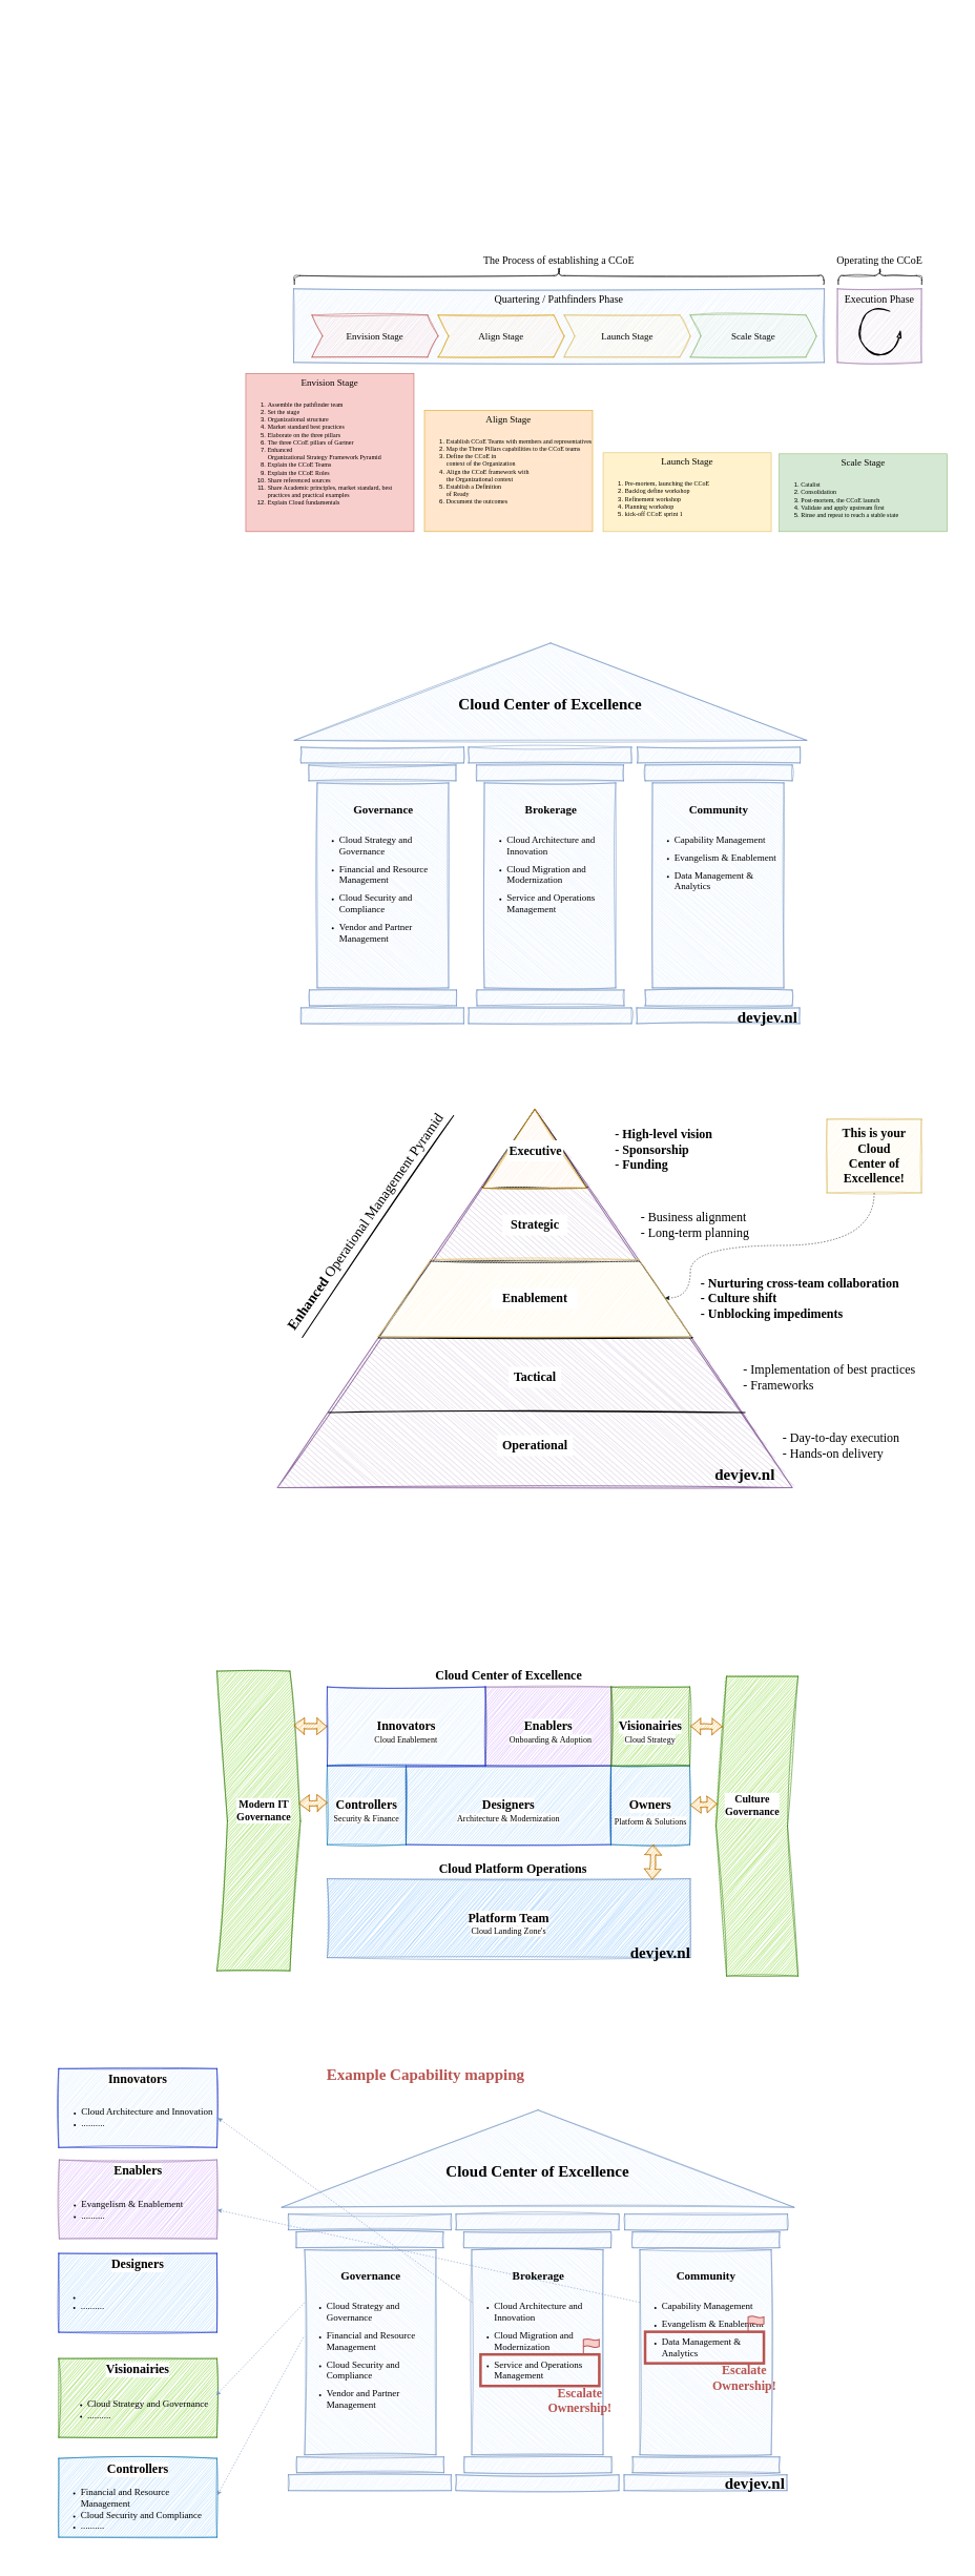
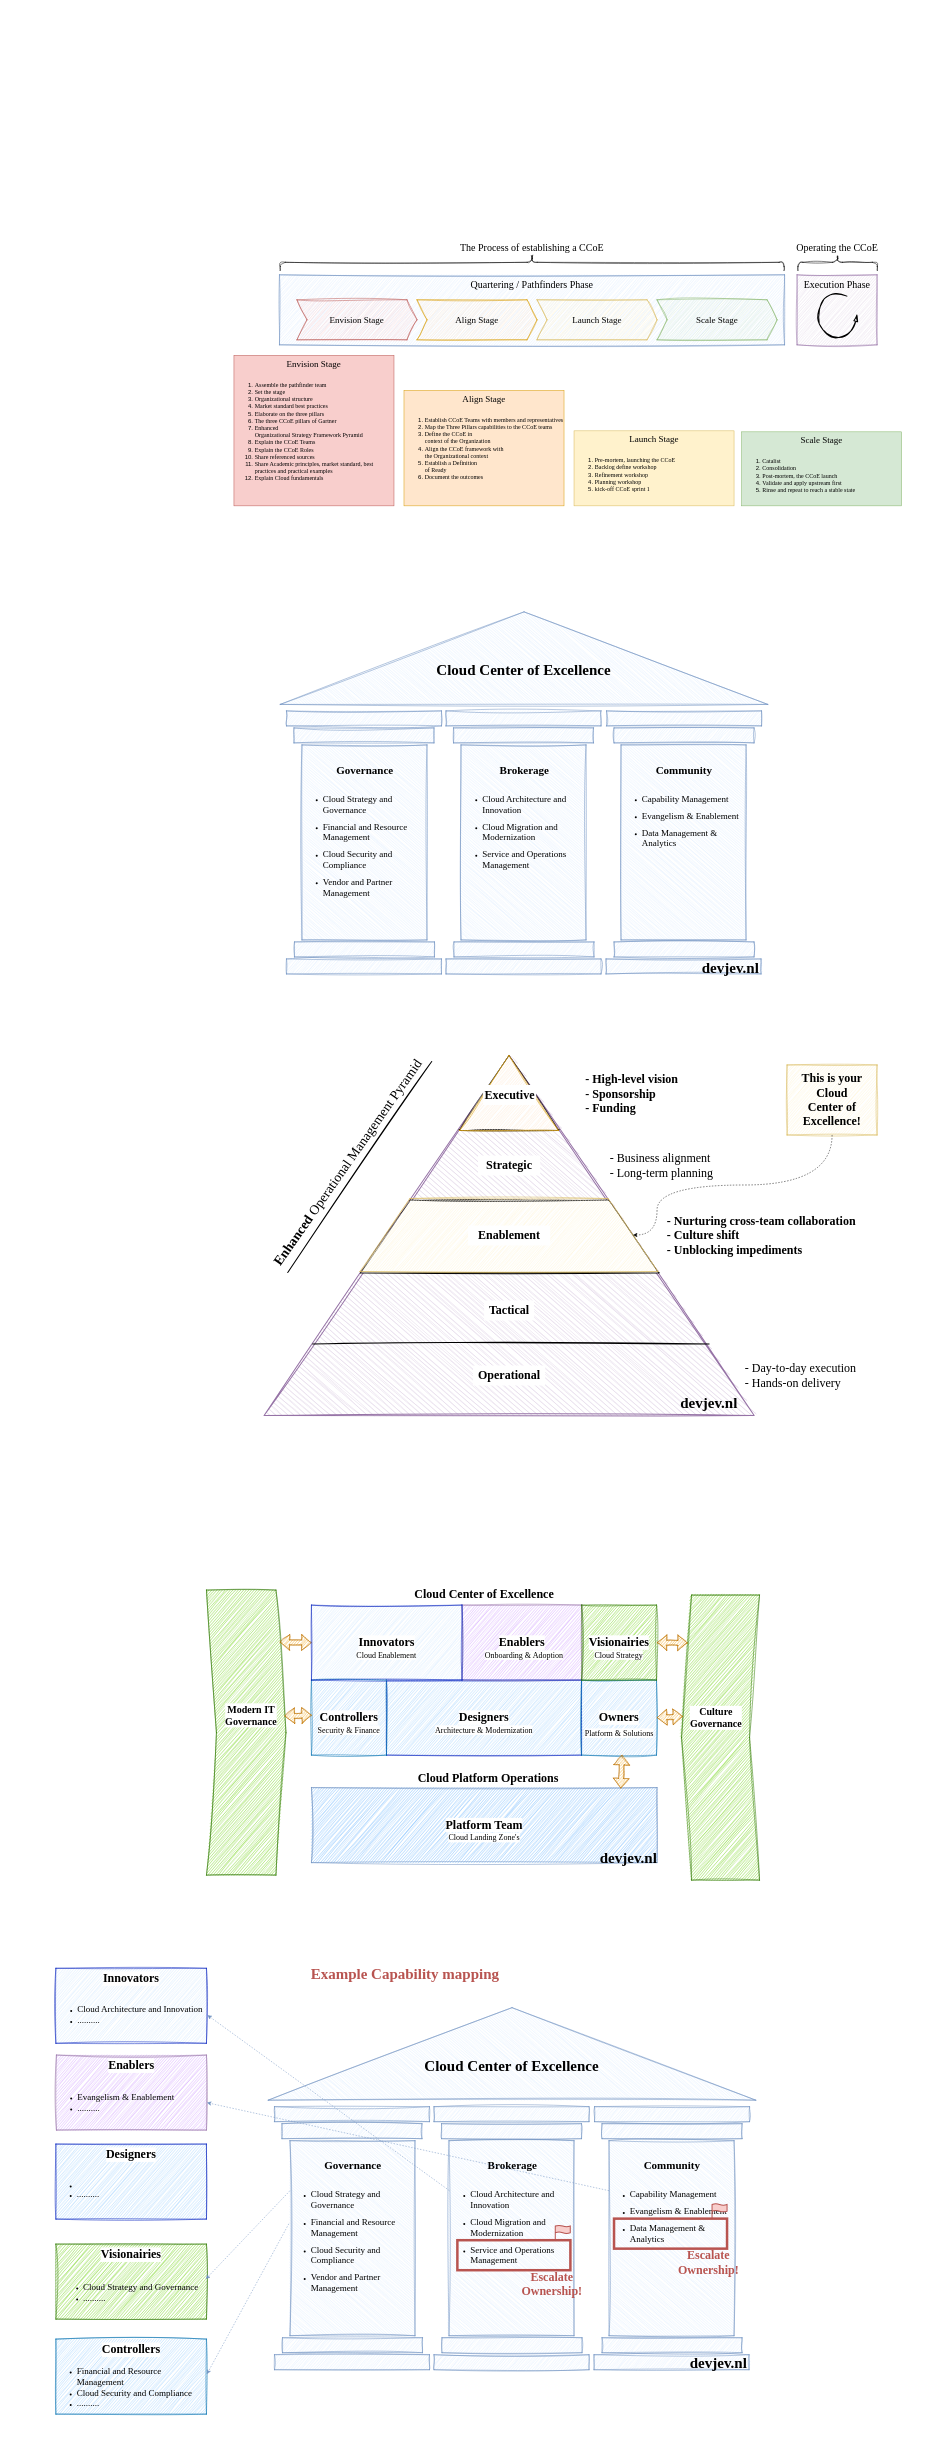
- <mxCell id="83" value="&lt;font face=&quot;Architects Daughter&quot;&gt;&lt;span style=&quot;font-size: 24px;&quot;&gt;- Implementation of best practices&lt;/span&gt;&lt;/font&gt;&lt;div&gt;&lt;font face=&quot;Architects Daughter&quot;&gt;&lt;span style=&quot;font-size: 24px;&quot;&gt;- Frameworks&lt;/span&gt;&lt;/font&gt;&lt;/div&gt;" style="text;html=1;align=left;verticalAlign=middle;whiteSpace=wrap;rounded=0;" parent="1" vertex="1"><mxGeometry x="1412" y="2580" width="390" height="80" as="geometry" /></mxCell>
- <mxCell id="68" value="&lt;b style=&quot;font-family: &amp;quot;Architects Daughter&amp;quot;;&quot;&gt;&lt;font style=&quot;font-size: 20px;&quot;&gt;Modern IT&lt;/font&gt;&lt;/b&gt;&lt;div&gt;&lt;b style=&quot;font-family: &amp;quot;Architects Daughter&amp;quot;;&quot;&gt;&lt;font style=&quot;font-size: 20px;&quot;&gt;Governance&lt;/font&gt;&lt;/b&gt;&lt;/div&gt;" style="text;html=1;align=center;verticalAlign=middle;whiteSpace=wrap;rounded=0;labelBackgroundColor=default;" parent="1" vertex="1"><mxGeometry x="442" y="3409" width="119" height="70" as="geometry" /></mxCell>
+ <mxCell id="68" value="&lt;b style=&quot;font-family: &amp;quot;Architects Daughter&amp;quot;;&quot;&gt;&lt;font style=&quot;font-size: 20px;&quot;&gt;Modern IT&lt;/font&gt;&lt;/b&gt;&lt;div&gt;&lt;b style=&quot;font-family: &amp;quot;Architects Daughter&amp;quot;;&quot;&gt;&lt;font style=&quot;font-size: 20px;&quot;&gt;Governance&lt;/font&gt;&lt;/b&gt;&lt;/div&gt;" style="text;html=1;align=center;verticalAlign=middle;whiteSpace=wrap;rounded=0;labelBackgroundColor=default;" parent="1" vertex="1"><mxGeometry x="442" y="3394" width="119" height="70" as="geometry" /></mxCell>
